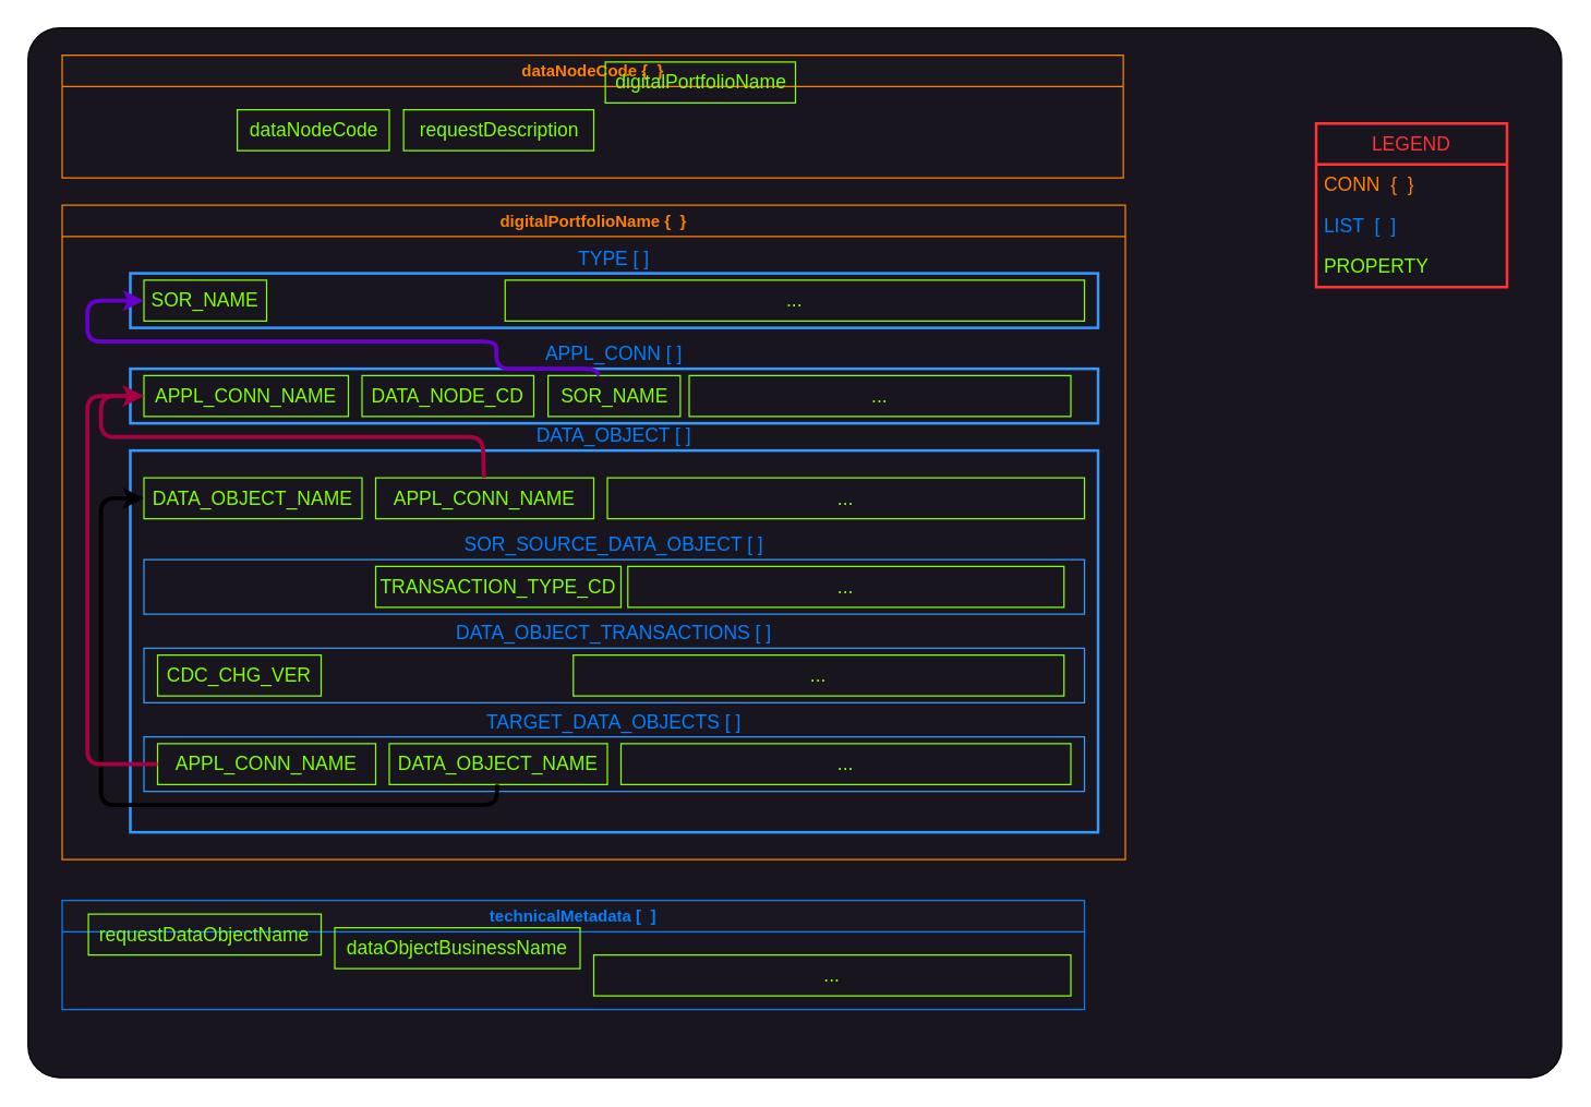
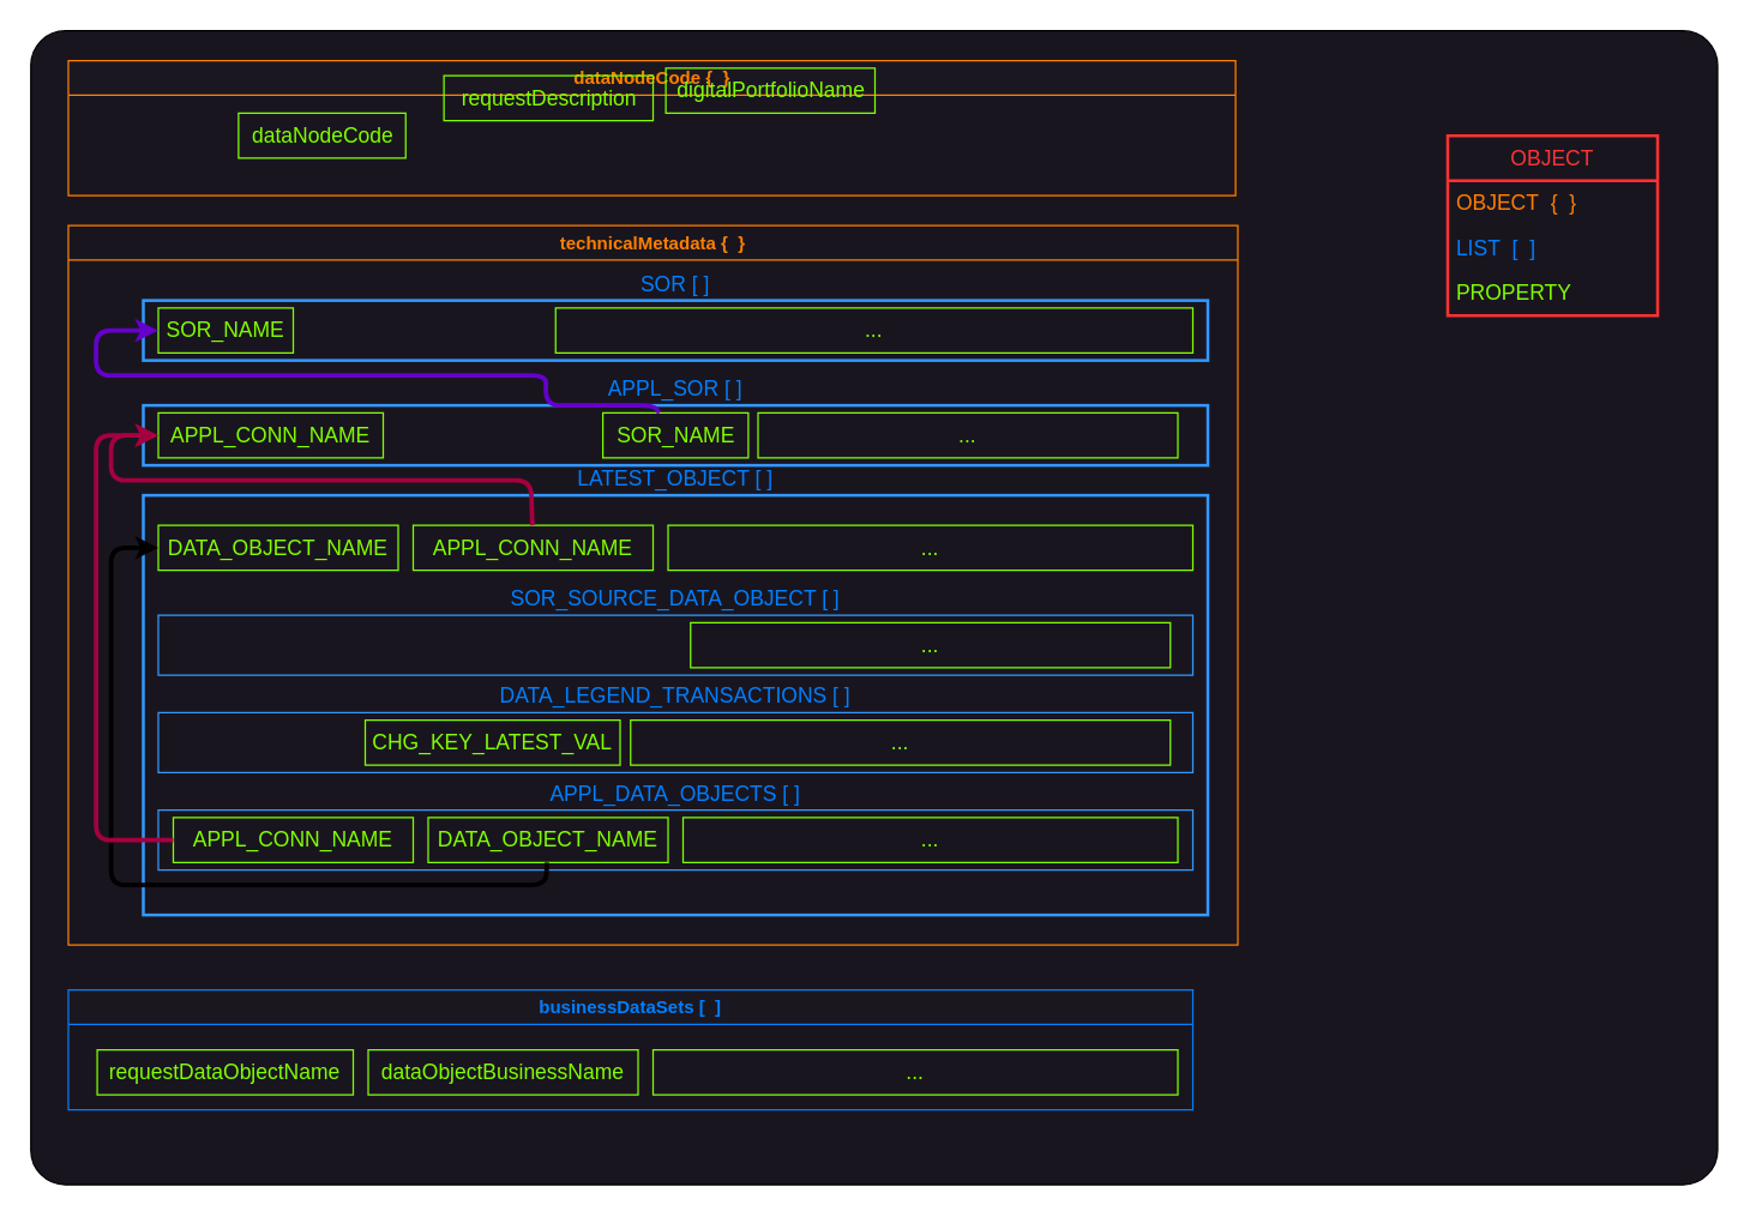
- <mxCell id="32" value="dataNodeCode" style="text;html=1;strokeColor=#80FF00;fillColor=none;align=center;verticalAlign=middle;whiteSpace=wrap;rounded=0;fontSize=14;fontColor=#80FF00;" parent="31" vertex="1"><mxGeometry x="128.5" y="40" width="111.5" height="30" as="geometry" /></mxCell>
+ <mxCell id="32" value="dataNodeCode" style="text;html=1;strokeColor=#80FF00;fillColor=none;align=center;verticalAlign=middle;whiteSpace=wrap;rounded=0;fontSize=14;fontColor=#80FF00;" parent="31" vertex="1"><mxGeometry x="113.5" y="35" width="111.5" height="30" as="geometry" /></mxCell>
- <mxCell id="33" value="requestDescription" style="text;html=1;strokeColor=#80FF00;fillColor=none;align=center;verticalAlign=middle;whiteSpace=wrap;rounded=0;fontSize=14;fontColor=#80FF00;" parent="31" vertex="1"><mxGeometry x="250.5" y="40" width="139.5" height="30" as="geometry" /></mxCell>
+ <mxCell id="33" value="requestDescription" style="text;html=1;strokeColor=#80FF00;fillColor=none;align=center;verticalAlign=middle;whiteSpace=wrap;rounded=0;fontSize=14;fontColor=#80FF00;" parent="31" vertex="1"><mxGeometry x="250.5" y="10" width="139.5" height="30" as="geometry" /></mxCell>
- <mxCell id="39" value="LEGEND" style="swimlane;fontStyle=0;childLayout=stackLayout;horizontal=1;startSize=30;horizontalStack=0;resizeParent=1;resizeParentMax=0;resizeLast=0;collapsible=1;marginBottom=0;whiteSpace=wrap;html=1;strokeColor=#FF3333;strokeWidth=2;fontSize=14;fontColor=#FF3333;fillColor=none;" parent="1" vertex="1"><mxGeometry x="965" y="90" width="140" height="120" as="geometry"><mxRectangle x="990" y="210" width="100" height="30" as="alternateBounds" /></mxGeometry></mxCell>
+ <mxCell id="39" value="OBJECT" style="swimlane;fontStyle=0;childLayout=stackLayout;horizontal=1;startSize=30;horizontalStack=0;resizeParent=1;resizeParentMax=0;resizeLast=0;collapsible=1;marginBottom=0;whiteSpace=wrap;html=1;strokeColor=#FF3333;strokeWidth=2;fontSize=14;fontColor=#FF3333;fillColor=none;" parent="1" vertex="1"><mxGeometry x="965" y="90" width="140" height="120" as="geometry"><mxRectangle x="990" y="210" width="100" height="30" as="alternateBounds" /></mxGeometry></mxCell>
- <mxCell id="40" value="CONN&amp;nbsp; {&amp;nbsp; }" style="text;strokeColor=none;fillColor=none;align=left;verticalAlign=middle;spacingLeft=4;spacingRight=4;overflow=hidden;points=[[0,0.5],[1,0.5]];portConstraint=eastwest;rotatable=0;whiteSpace=wrap;html=1;strokeWidth=2;fontSize=14;fontColor=#FF8000;" parent="39" vertex="1"><mxGeometry y="30" width="140" height="30" as="geometry" /></mxCell>
+ <mxCell id="40" value="OBJECT&amp;nbsp; {&amp;nbsp; }" style="text;strokeColor=none;fillColor=none;align=left;verticalAlign=middle;spacingLeft=4;spacingRight=4;overflow=hidden;points=[[0,0.5],[1,0.5]];portConstraint=eastwest;rotatable=0;whiteSpace=wrap;html=1;strokeWidth=2;fontSize=14;fontColor=#FF8000;" parent="39" vertex="1"><mxGeometry y="30" width="140" height="30" as="geometry" /></mxCell>
- <mxCell id="3" value="digitalPortfolioName {&amp;nbsp; }" style="swimlane;whiteSpace=wrap;html=1;strokeColor=#FF8000;fontColor=#FF8000;fillColor=#19151F;" parent="1" vertex="1"><mxGeometry x="45" y="150" width="780" height="480" as="geometry"><mxRectangle x="60" y="270" width="180" height="30" as="alternateBounds" /></mxGeometry></mxCell>
+ <mxCell id="3" value="technicalMetadata {&amp;nbsp; }" style="swimlane;whiteSpace=wrap;html=1;strokeColor=#FF8000;fontColor=#FF8000;fillColor=#19151F;" parent="1" vertex="1"><mxGeometry x="45" y="150" width="780" height="480" as="geometry"><mxRectangle x="60" y="270" width="180" height="30" as="alternateBounds" /></mxGeometry></mxCell>
- <mxCell id="4" value="TYPE [ ]" style="rounded=0;whiteSpace=wrap;fillColor=none;fontColor=#007FFF;strokeColor=#3399FF;labelPosition=center;verticalLabelPosition=top;align=center;verticalAlign=bottom;spacingLeft=0;html=1;fontSize=14;strokeWidth=2;" parent="3" vertex="1"><mxGeometry x="50" y="50" width="710" height="40" as="geometry" /></mxCell>
+ <mxCell id="4" value="SOR [ ]" style="rounded=0;whiteSpace=wrap;fillColor=none;fontColor=#007FFF;strokeColor=#3399FF;labelPosition=center;verticalLabelPosition=top;align=center;verticalAlign=bottom;spacingLeft=0;html=1;fontSize=14;strokeWidth=2;" parent="3" vertex="1"><mxGeometry x="50" y="50" width="710" height="40" as="geometry" /></mxCell>
- <mxCell id="15" value="APPL_CONN [ ]" style="rounded=0;whiteSpace=wrap;fillColor=none;fontColor=#007FFF;strokeColor=#3399FF;labelPosition=center;verticalLabelPosition=top;align=center;verticalAlign=bottom;spacingLeft=0;html=1;fontSize=14;strokeWidth=2;" parent="3" vertex="1"><mxGeometry x="50" y="120" width="710" height="40" as="geometry" /></mxCell>
+ <mxCell id="15" value="APPL_SOR [ ]" style="rounded=0;whiteSpace=wrap;fillColor=none;fontColor=#007FFF;strokeColor=#3399FF;labelPosition=center;verticalLabelPosition=top;align=center;verticalAlign=bottom;spacingLeft=0;html=1;fontSize=14;strokeWidth=2;" parent="3" vertex="1"><mxGeometry x="50" y="120" width="710" height="40" as="geometry" /></mxCell>
- <mxCell id="19" value="DATA_NODE_CD" style="text;html=1;strokeColor=#80FF00;fillColor=none;align=center;verticalAlign=middle;whiteSpace=wrap;rounded=0;fontSize=14;fontColor=#80FF00;" parent="3" vertex="1"><mxGeometry x="220" y="125" width="126" height="30" as="geometry" /></mxCell>
- <mxCell id="7" value="DATA_OBJECT [ ]" style="rounded=0;whiteSpace=wrap;fillColor=none;fontColor=#007FFF;strokeColor=#3399FF;labelPosition=center;verticalLabelPosition=top;align=center;verticalAlign=bottom;spacingLeft=0;html=1;fontSize=14;strokeWidth=2;" parent="3" vertex="1"><mxGeometry x="50" y="180" width="710" height="280" as="geometry" /></mxCell>
+ <mxCell id="7" value="LATEST_OBJECT [ ]" style="rounded=0;whiteSpace=wrap;fillColor=none;fontColor=#007FFF;strokeColor=#3399FF;labelPosition=center;verticalLabelPosition=top;align=center;verticalAlign=bottom;spacingLeft=0;html=1;fontSize=14;strokeWidth=2;" parent="3" vertex="1"><mxGeometry x="50" y="180" width="710" height="280" as="geometry" /></mxCell>
- <mxCell id="25" value="TRANSACTION_TYPE_CD" style="text;html=1;strokeColor=#80FF00;fillColor=none;align=center;verticalAlign=middle;whiteSpace=wrap;rounded=0;fontSize=14;fontColor=#80FF00;" parent="3" vertex="1"><mxGeometry x="230" y="265" width="180" height="30" as="geometry" /></mxCell>
- <mxCell id="27" value="DATA_OBJECT_TRANSACTIONS [ ]" style="rounded=0;whiteSpace=wrap;fillColor=none;fontColor=#007FFF;strokeColor=#3399FF;labelPosition=center;verticalLabelPosition=top;align=center;verticalAlign=bottom;spacingLeft=0;html=1;fontSize=14;" parent="3" vertex="1"><mxGeometry x="60" y="325" width="690" height="40" as="geometry" /></mxCell>
+ <mxCell id="27" value="DATA_LEGEND_TRANSACTIONS [ ]" style="rounded=0;whiteSpace=wrap;fillColor=none;fontColor=#007FFF;strokeColor=#3399FF;labelPosition=center;verticalLabelPosition=top;align=center;verticalAlign=bottom;spacingLeft=0;html=1;fontSize=14;" parent="3" vertex="1"><mxGeometry x="60" y="325" width="690" height="40" as="geometry" /></mxCell>
- <mxCell id="28" value="CDC_CHG_VER" style="text;html=1;strokeColor=#80FF00;fillColor=none;align=center;verticalAlign=middle;whiteSpace=wrap;rounded=0;fontSize=14;fontColor=#80FF00;" parent="3" vertex="1"><mxGeometry x="70" y="330" width="120" height="30" as="geometry" /></mxCell>
+ <mxCell id="29" value="CHG_KEY_LATEST_VAL" style="text;html=1;strokeColor=#80FF00;fillColor=none;align=center;verticalAlign=middle;whiteSpace=wrap;rounded=0;fontSize=14;fontColor=#80FF00;" parent="3" vertex="1"><mxGeometry x="198" y="330" width="170" height="30" as="geometry" /></mxCell>
- <mxCell id="8" value="TARGET_DATA_OBJECTS [ ]" style="rounded=0;whiteSpace=wrap;fillColor=none;fontColor=#007FFF;strokeColor=#3399FF;labelPosition=center;verticalLabelPosition=top;align=center;verticalAlign=bottom;spacingLeft=0;html=1;fontSize=14;" parent="3" vertex="1"><mxGeometry x="60" y="390" width="690" height="40" as="geometry" /></mxCell>
+ <mxCell id="8" value="APPL_DATA_OBJECTS [ ]" style="rounded=0;whiteSpace=wrap;fillColor=none;fontColor=#007FFF;strokeColor=#3399FF;labelPosition=center;verticalLabelPosition=top;align=center;verticalAlign=bottom;spacingLeft=0;html=1;fontSize=14;" parent="3" vertex="1"><mxGeometry x="60" y="390" width="690" height="40" as="geometry" /></mxCell>
- <mxCell id="35" value="technicalMetadata [&amp;nbsp; ]" style="swimlane;whiteSpace=wrap;html=1;strokeColor=#007FFF;fontColor=#007FFF;fillColor=#1B1721;" parent="1" vertex="1"><mxGeometry x="45" y="660" width="750" height="80" as="geometry"><mxRectangle x="60" y="780" width="210" height="30" as="alternateBounds" /></mxGeometry></mxCell>
+ <mxCell id="35" value="businessDataSets [&amp;nbsp; ]" style="swimlane;whiteSpace=wrap;html=1;strokeColor=#007FFF;fontColor=#007FFF;fillColor=#1B1721;" parent="1" vertex="1"><mxGeometry x="45" y="660" width="750" height="80" as="geometry"><mxRectangle x="60" y="780" width="210" height="30" as="alternateBounds" /></mxGeometry></mxCell>
- <mxCell id="36" value="requestDataObjectName" style="text;html=1;strokeColor=#80FF00;fillColor=none;align=center;verticalAlign=middle;whiteSpace=wrap;rounded=0;fontSize=14;fontColor=#80FF00;" parent="35" vertex="1"><mxGeometry x="19.25" y="10" width="170.75" height="30" as="geometry" /></mxCell>
+ <mxCell id="36" value="requestDataObjectName" style="text;html=1;strokeColor=#80FF00;fillColor=none;align=center;verticalAlign=middle;whiteSpace=wrap;rounded=0;fontSize=14;fontColor=#80FF00;" parent="35" vertex="1"><mxGeometry x="19.25" y="40" width="170.75" height="30" as="geometry" /></mxCell>
- <mxCell id="37" value="dataObjectBusinessName" style="text;html=1;strokeColor=#80FF00;fillColor=none;align=center;verticalAlign=middle;whiteSpace=wrap;rounded=0;fontSize=14;fontColor=#80FF00;" parent="35" vertex="1"><mxGeometry x="200" y="20" width="180" height="30" as="geometry" /></mxCell>
+ <mxCell id="37" value="dataObjectBusinessName" style="text;html=1;strokeColor=#80FF00;fillColor=none;align=center;verticalAlign=middle;whiteSpace=wrap;rounded=0;fontSize=14;fontColor=#80FF00;" parent="35" vertex="1"><mxGeometry x="200" y="40" width="180" height="30" as="geometry" /></mxCell>
